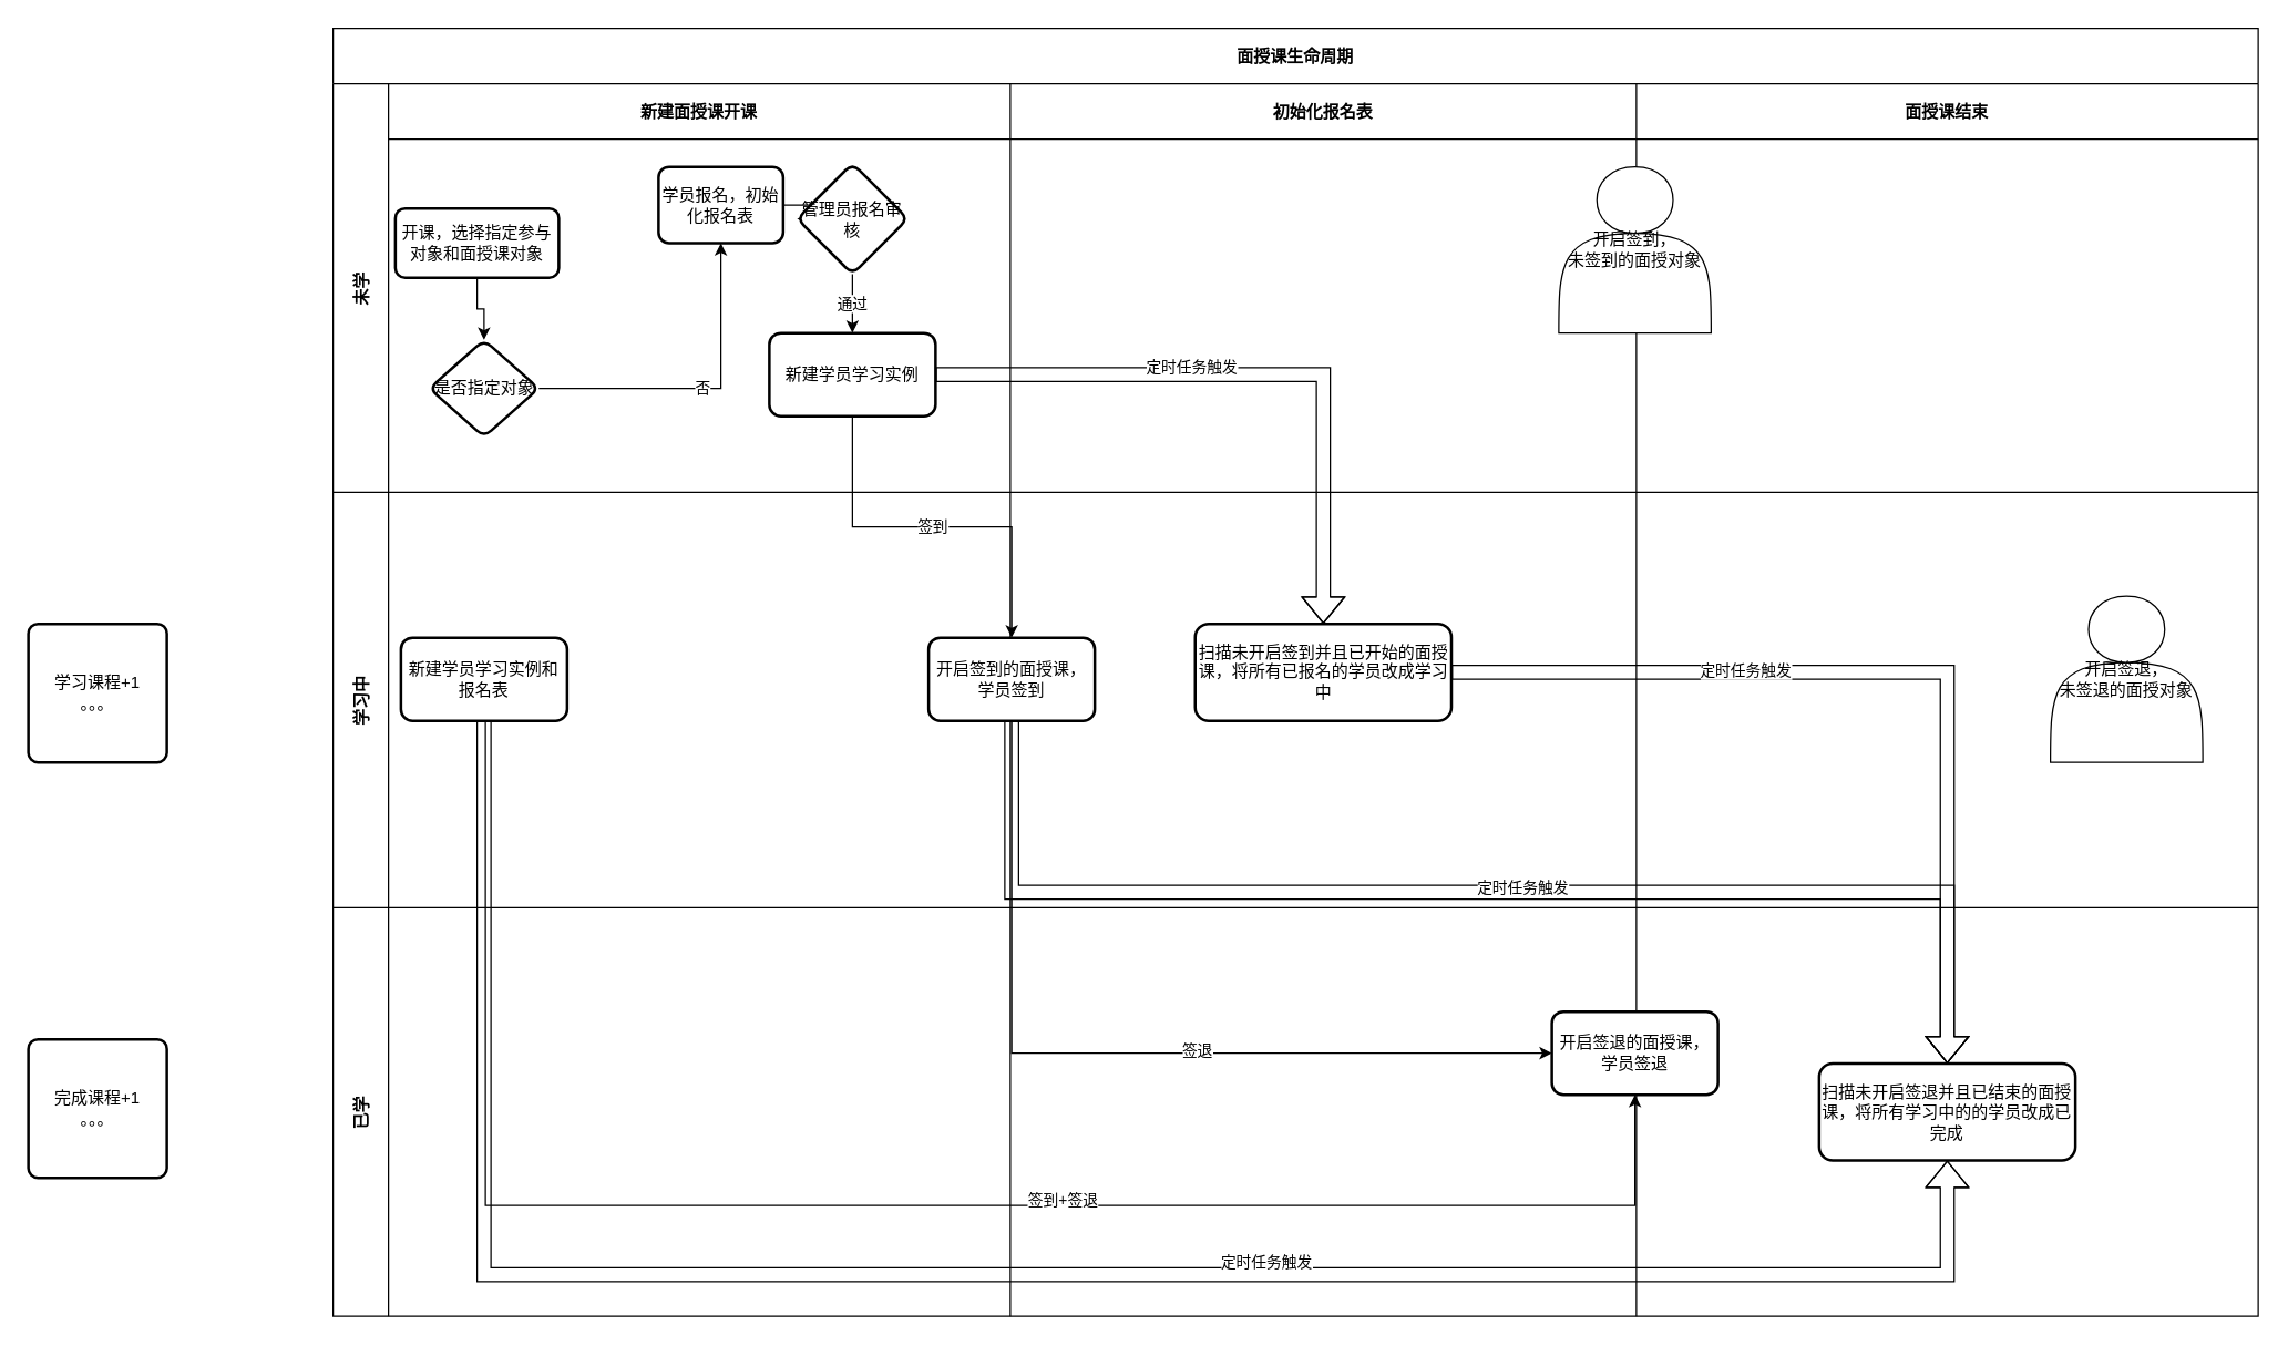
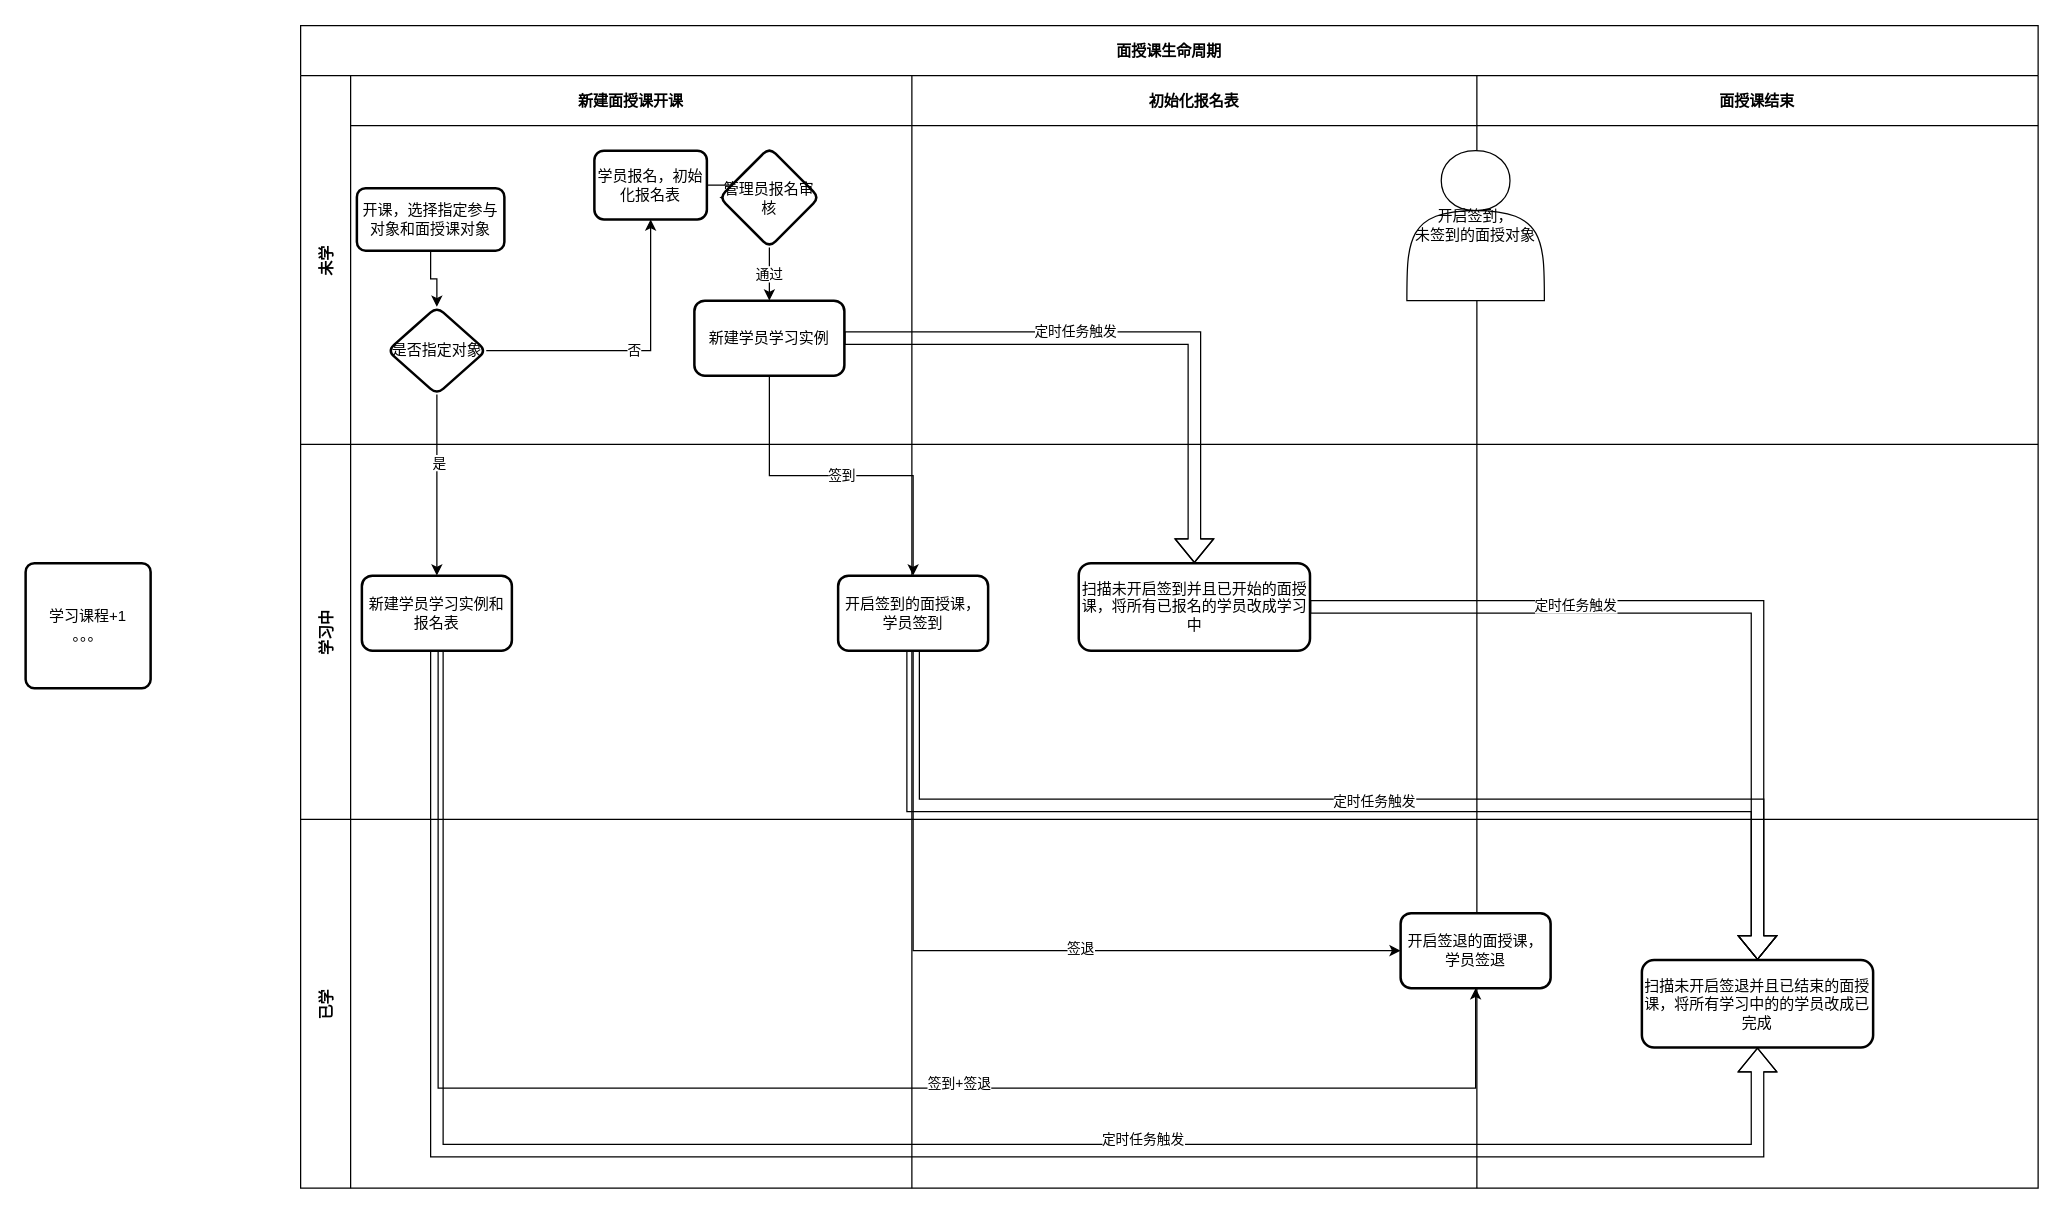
+ <mxCell id="30" value="" style="edgeStyle=orthogonalEdgeStyle;rounded=0;orthogonalLoop=1;jettySize=auto;html=1;" edge="1" parent="2" source="6" target="19"><mxGeometry relative="1" as="geometry" /></mxCell>
+ <mxCell id="31" value="是" style="edgeLabel;html=1;align=center;verticalAlign=middle;resizable=0;points=[];" vertex="1" connectable="0" parent="30"><mxGeometry x="-0.26" y="1" relative="1" as="geometry"><mxPoint as="offset" /></mxGeometry></mxCell>
- <mxCell id="23" value="开启签退，&lt;br&gt;未签退的面授对象" style="shape=actor;whiteSpace=wrap;html=1;" vertex="1" parent="22"><mxGeometry x="299" y="75" width="110" height="120" as="geometry" /></mxCell>
- <mxCell id="48" value="完成课程+1&lt;br&gt;。。。" style="rounded=1;whiteSpace=wrap;html=1;absoluteArcSize=1;arcSize=14;strokeWidth=2;" vertex="1" parent="1"><mxGeometry x="20" y="750" width="100" height="100" as="geometry" /></mxCell>
